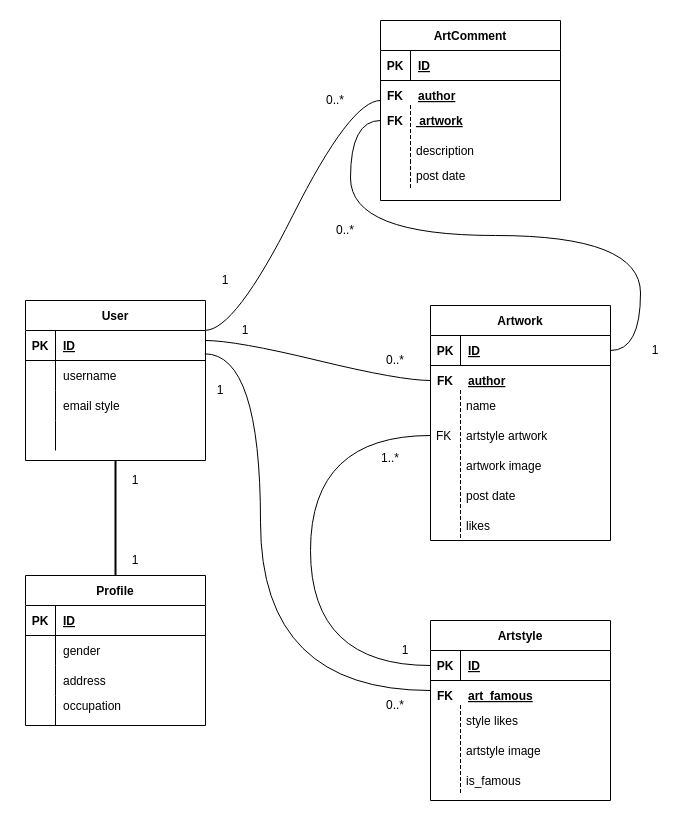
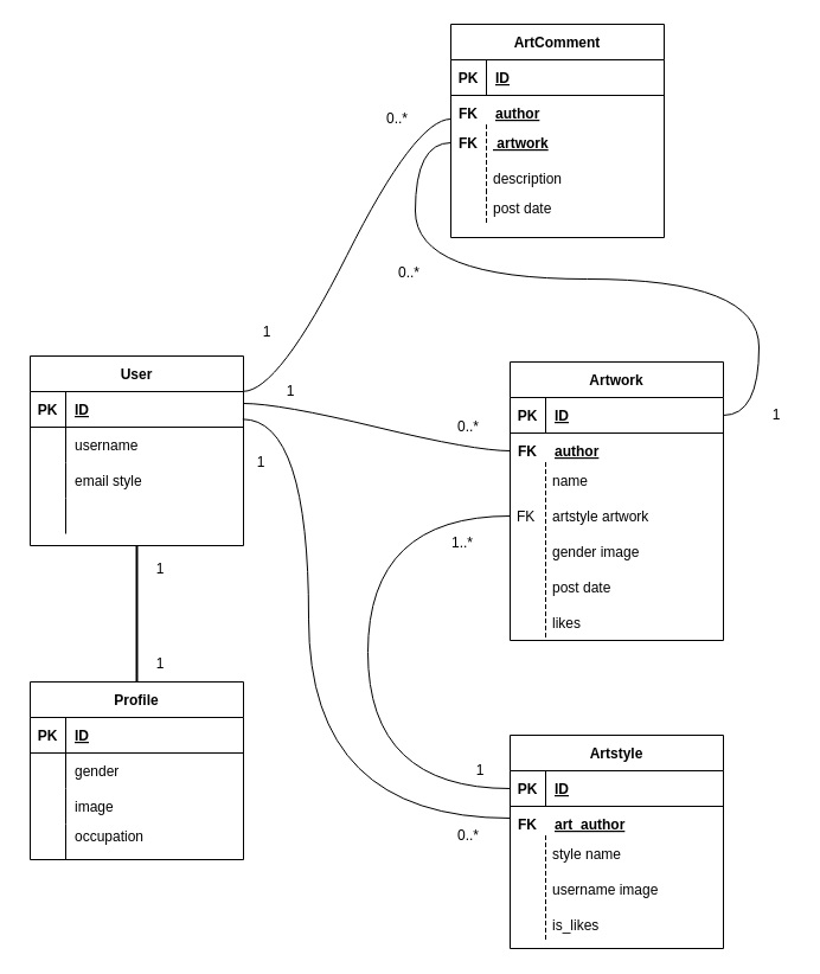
- <mxCell id="42" value="artwork image" style="shape=partialRectangle;fillColor=none;align=left;verticalAlign=middle;strokeColor=none;spacingLeft=34;rotatable=0;points=[[0,0.5],[1,0.5]];portConstraint=eastwest;dropTarget=0;" parent="1" vertex="1"><mxGeometry x="430" y="450" width="180" height="30" as="geometry" /></mxCell>
+ <mxCell id="42" value="gender image" style="shape=partialRectangle;fillColor=none;align=left;verticalAlign=middle;strokeColor=none;spacingLeft=34;rotatable=0;points=[[0,0.5],[1,0.5]];portConstraint=eastwest;dropTarget=0;" parent="1" vertex="1"><mxGeometry x="430" y="450" width="180" height="30" as="geometry" /></mxCell>
- <mxCell id="12" value="address" style="shape=partialRectangle;connectable=0;fillColor=none;top=0;left=0;bottom=0;right=0;align=left;spacingLeft=6;overflow=hidden;" parent="10" vertex="1"><mxGeometry x="30" width="150" height="30" as="geometry"><mxRectangle width="150" height="30" as="alternateBounds" /></mxGeometry></mxCell>
+ <mxCell id="12" value="image" style="shape=partialRectangle;connectable=0;fillColor=none;top=0;left=0;bottom=0;right=0;align=left;spacingLeft=6;overflow=hidden;" parent="10" vertex="1"><mxGeometry x="30" width="150" height="30" as="geometry"><mxRectangle width="150" height="30" as="alternateBounds" /></mxGeometry></mxCell>
- <mxCell id="54" value="art_famous" style="shape=partialRectangle;connectable=0;fillColor=none;top=0;left=0;bottom=0;right=0;align=left;spacingLeft=6;fontStyle=5;overflow=hidden;" parent="1" vertex="1"><mxGeometry x="460" y="680" width="150" height="30" as="geometry"><mxRectangle width="150" height="30" as="alternateBounds" /></mxGeometry></mxCell>
+ <mxCell id="54" value="art_author" style="shape=partialRectangle;connectable=0;fillColor=none;top=0;left=0;bottom=0;right=0;align=left;spacingLeft=6;fontStyle=5;overflow=hidden;" parent="1" vertex="1"><mxGeometry x="460" y="680" width="150" height="30" as="geometry"><mxRectangle width="150" height="30" as="alternateBounds" /></mxGeometry></mxCell>
- <mxCell id="55" value="style likes" style="shape=partialRectangle;fillColor=none;align=left;verticalAlign=middle;strokeColor=none;spacingLeft=34;rotatable=0;points=[[0,0.5],[1,0.5]];portConstraint=eastwest;dropTarget=0;" parent="1" vertex="1"><mxGeometry x="430" y="705" width="180" height="30" as="geometry" /></mxCell>
+ <mxCell id="55" value="style name" style="shape=partialRectangle;fillColor=none;align=left;verticalAlign=middle;strokeColor=none;spacingLeft=34;rotatable=0;points=[[0,0.5],[1,0.5]];portConstraint=eastwest;dropTarget=0;" parent="1" vertex="1"><mxGeometry x="430" y="705" width="180" height="30" as="geometry" /></mxCell>
- <mxCell id="57" value="artstyle image" style="shape=partialRectangle;fillColor=none;align=left;verticalAlign=middle;strokeColor=none;spacingLeft=34;rotatable=0;points=[[0,0.5],[1,0.5]];portConstraint=eastwest;dropTarget=0;" parent="1" vertex="1"><mxGeometry x="430" y="735" width="180" height="30" as="geometry" /></mxCell>
+ <mxCell id="57" value="username image" style="shape=partialRectangle;fillColor=none;align=left;verticalAlign=middle;strokeColor=none;spacingLeft=34;rotatable=0;points=[[0,0.5],[1,0.5]];portConstraint=eastwest;dropTarget=0;" parent="1" vertex="1"><mxGeometry x="430" y="735" width="180" height="30" as="geometry" /></mxCell>
- <mxCell id="59" value="is_famous" style="shape=partialRectangle;fillColor=none;align=left;verticalAlign=middle;strokeColor=none;spacingLeft=34;rotatable=0;points=[[0,0.5],[1,0.5]];portConstraint=eastwest;dropTarget=0;" parent="1" vertex="1"><mxGeometry x="430" y="765" width="180" height="30" as="geometry" /></mxCell>
+ <mxCell id="59" value="is_likes" style="shape=partialRectangle;fillColor=none;align=left;verticalAlign=middle;strokeColor=none;spacingLeft=34;rotatable=0;points=[[0,0.5],[1,0.5]];portConstraint=eastwest;dropTarget=0;" parent="1" vertex="1"><mxGeometry x="430" y="765" width="180" height="30" as="geometry" /></mxCell>
